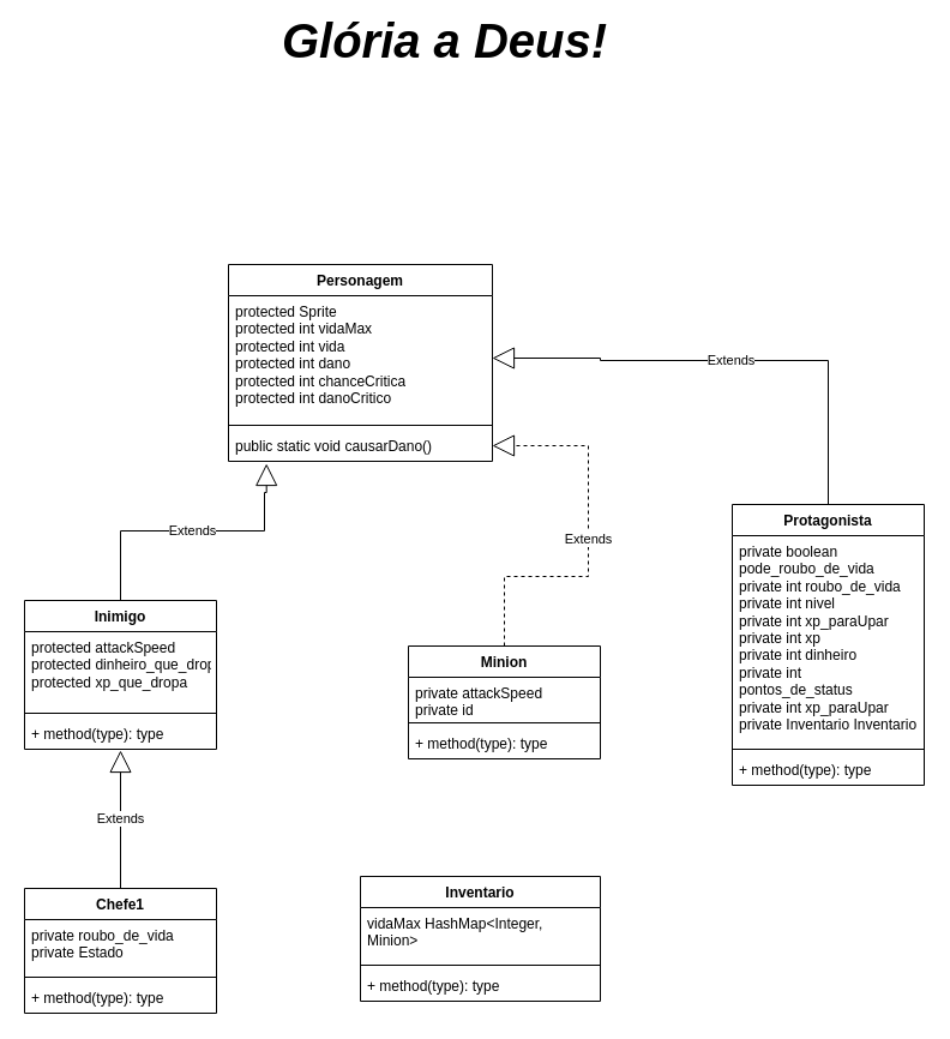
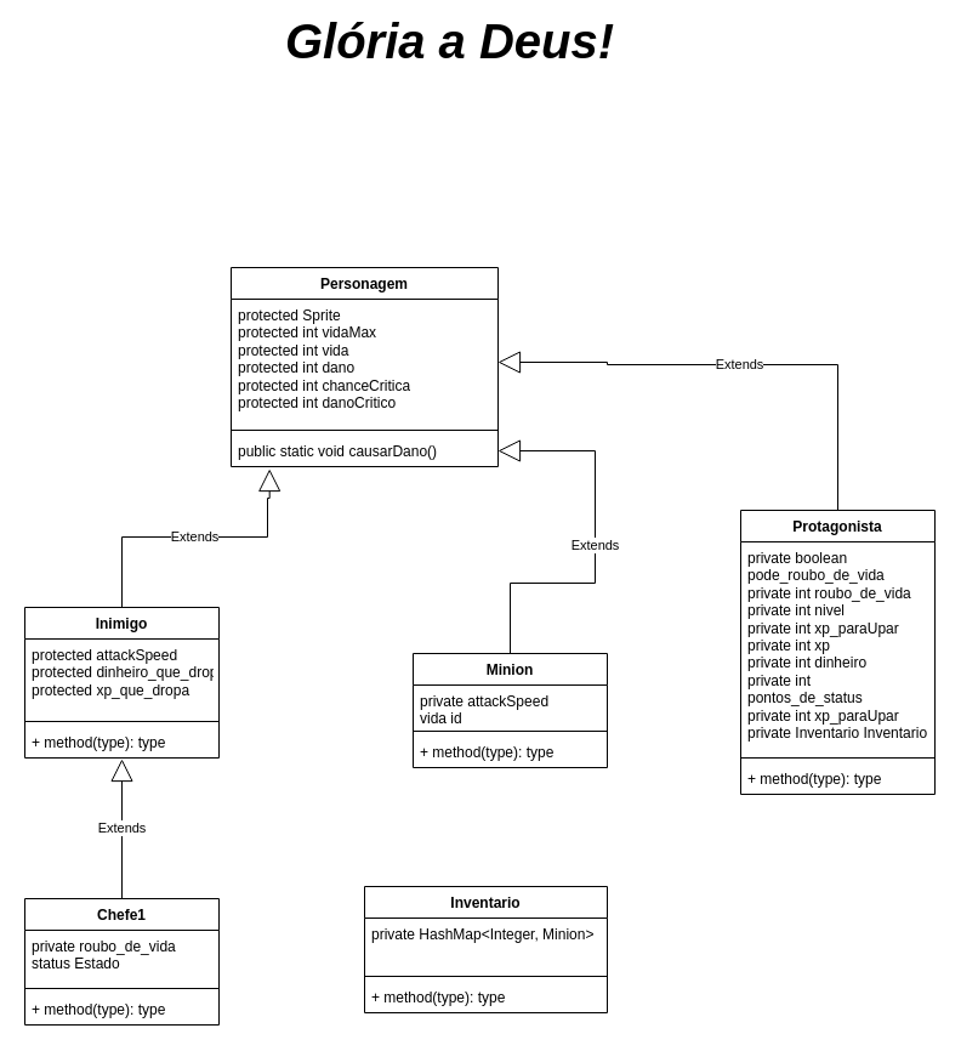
- <mxCell id="30" value="Extends" style="endArrow=block;endSize=16;endFill=0;html=1;rounded=0;exitX=0.5;exitY=0;exitDx=0;exitDy=0;entryX=1;entryY=0.5;entryDx=0;entryDy=0;edgeStyle=orthogonalEdgeStyle;dashed=1;" parent="1" source="26" target="5" edge="1"><mxGeometry width="160" relative="1" as="geometry"><mxPoint x="500" y="420" as="sourcePoint" /><mxPoint x="660" y="420" as="targetPoint" /><Array as="points"><mxPoint x="420" y="480" /><mxPoint x="490" y="480" /><mxPoint x="490" y="371" /></Array></mxGeometry></mxCell>
+ <mxCell id="30" value="Extends" style="endArrow=block;endSize=16;endFill=0;html=1;rounded=0;exitX=0.5;exitY=0;exitDx=0;exitDy=0;entryX=1;entryY=0.5;entryDx=0;entryDy=0;edgeStyle=orthogonalEdgeStyle;" parent="1" source="26" target="5" edge="1"><mxGeometry width="160" relative="1" as="geometry"><mxPoint x="500" y="420" as="sourcePoint" /><mxPoint x="660" y="420" as="targetPoint" /><Array as="points"><mxPoint x="420" y="480" /><mxPoint x="490" y="480" /><mxPoint x="490" y="371" /></Array></mxGeometry></mxCell>
- <mxCell id="27" value="private attackSpeed&lt;div&gt;private id&lt;/div&gt;" style="text;strokeColor=none;fillColor=none;align=left;verticalAlign=top;spacingLeft=4;spacingRight=4;overflow=hidden;rotatable=0;points=[[0,0.5],[1,0.5]];portConstraint=eastwest;whiteSpace=wrap;html=1;" parent="26" vertex="1"><mxGeometry y="26" width="160" height="34" as="geometry" /></mxCell>
+ <mxCell id="27" value="private attackSpeed&lt;div&gt;vida id&lt;/div&gt;" style="text;strokeColor=none;fillColor=none;align=left;verticalAlign=top;spacingLeft=4;spacingRight=4;overflow=hidden;rotatable=0;points=[[0,0.5],[1,0.5]];portConstraint=eastwest;whiteSpace=wrap;html=1;" parent="26" vertex="1"><mxGeometry y="26" width="160" height="34" as="geometry" /></mxCell>
- <mxCell id="23" value="vidaMax HashMap&amp;lt;Integer, Minion&amp;gt;" style="text;strokeColor=none;fillColor=none;align=left;verticalAlign=top;spacingLeft=4;spacingRight=4;overflow=hidden;rotatable=0;points=[[0,0.5],[1,0.5]];portConstraint=eastwest;whiteSpace=wrap;html=1;" parent="22" vertex="1"><mxGeometry y="26" width="200" height="44" as="geometry" /></mxCell>
+ <mxCell id="23" value="private HashMap&amp;lt;Integer, Minion&amp;gt;" style="text;strokeColor=none;fillColor=none;align=left;verticalAlign=top;spacingLeft=4;spacingRight=4;overflow=hidden;rotatable=0;points=[[0,0.5],[1,0.5]];portConstraint=eastwest;whiteSpace=wrap;html=1;" parent="22" vertex="1"><mxGeometry y="26" width="200" height="44" as="geometry" /></mxCell>
- <mxCell id="13" value="&lt;div&gt;private roubo_de_vida&lt;/div&gt;&lt;div&gt;&lt;span style=&quot;background-color: transparent; color: light-dark(rgb(0, 0, 0), rgb(255, 255, 255));&quot;&gt;private&lt;/span&gt;&lt;span style=&quot;background-color: transparent; color: light-dark(rgb(0, 0, 0), rgb(255, 255, 255));&quot;&gt;&amp;nbsp;&lt;/span&gt;Estado&lt;/div&gt;&lt;div&gt;&lt;br&gt;&lt;/div&gt;" style="text;strokeColor=none;fillColor=none;align=left;verticalAlign=top;spacingLeft=4;spacingRight=4;overflow=hidden;rotatable=0;points=[[0,0.5],[1,0.5]];portConstraint=eastwest;whiteSpace=wrap;html=1;" parent="12" vertex="1"><mxGeometry y="26" width="160" height="44" as="geometry" /></mxCell>
+ <mxCell id="13" value="&lt;div&gt;private roubo_de_vida&lt;/div&gt;&lt;div&gt;&lt;span style=&quot;background-color: transparent; color: light-dark(rgb(0, 0, 0), rgb(255, 255, 255));&quot;&gt;status&lt;/span&gt;&lt;span style=&quot;background-color: transparent; color: light-dark(rgb(0, 0, 0), rgb(255, 255, 255));&quot;&gt;&amp;nbsp;&lt;/span&gt;Estado&lt;/div&gt;&lt;div&gt;&lt;br&gt;&lt;/div&gt;" style="text;strokeColor=none;fillColor=none;align=left;verticalAlign=top;spacingLeft=4;spacingRight=4;overflow=hidden;rotatable=0;points=[[0,0.5],[1,0.5]];portConstraint=eastwest;whiteSpace=wrap;html=1;" parent="12" vertex="1"><mxGeometry y="26" width="160" height="44" as="geometry" /></mxCell>
